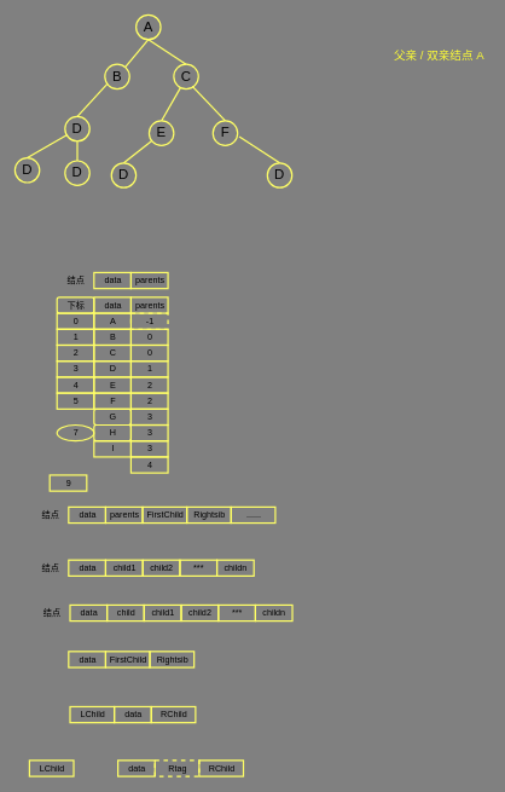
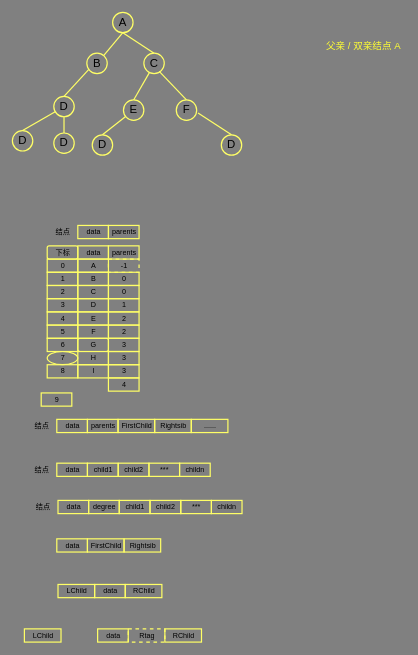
+ <mxCell id="32" value="6" style="align=center;strokeColor=#FFFF66;html=1;fillColor=none;strokeWidth=2;" parent="1" vertex="1"><mxGeometry x="78" y="563" width="51" height="22" as="geometry" /></mxCell>
- <mxCell id="43" value="H" style="align=center;strokeColor=#FFFF66;html=1;fillColor=none;strokeWidth=2;rounded=1;" parent="1" vertex="1"><mxGeometry x="129" y="585" width="51" height="22" as="geometry" /></mxCell>
+ <mxCell id="43" value="H" style="align=center;strokeColor=#FFFF66;html=1;fillColor=none;strokeWidth=2;" parent="1" vertex="1"><mxGeometry x="129" y="585" width="51" height="22" as="geometry" /></mxCell>
+ <mxCell id="34" value="8" style="align=center;strokeColor=#FFFF66;html=1;fillColor=none;strokeWidth=2;" parent="1" vertex="1"><mxGeometry x="78" y="607" width="51" height="22" as="geometry" /></mxCell>
- <mxCell id="76" value="child" style="align=center;strokeColor=#FFFF66;html=1;fillColor=none;strokeWidth=2;" parent="1" vertex="1"><mxGeometry x="147" y="833" width="51" height="22" as="geometry" /></mxCell>
+ <mxCell id="76" value="degree" style="align=center;strokeColor=#FFFF66;html=1;fillColor=none;strokeWidth=2;" parent="1" vertex="1"><mxGeometry x="147" y="833" width="51" height="22" as="geometry" /></mxCell>
